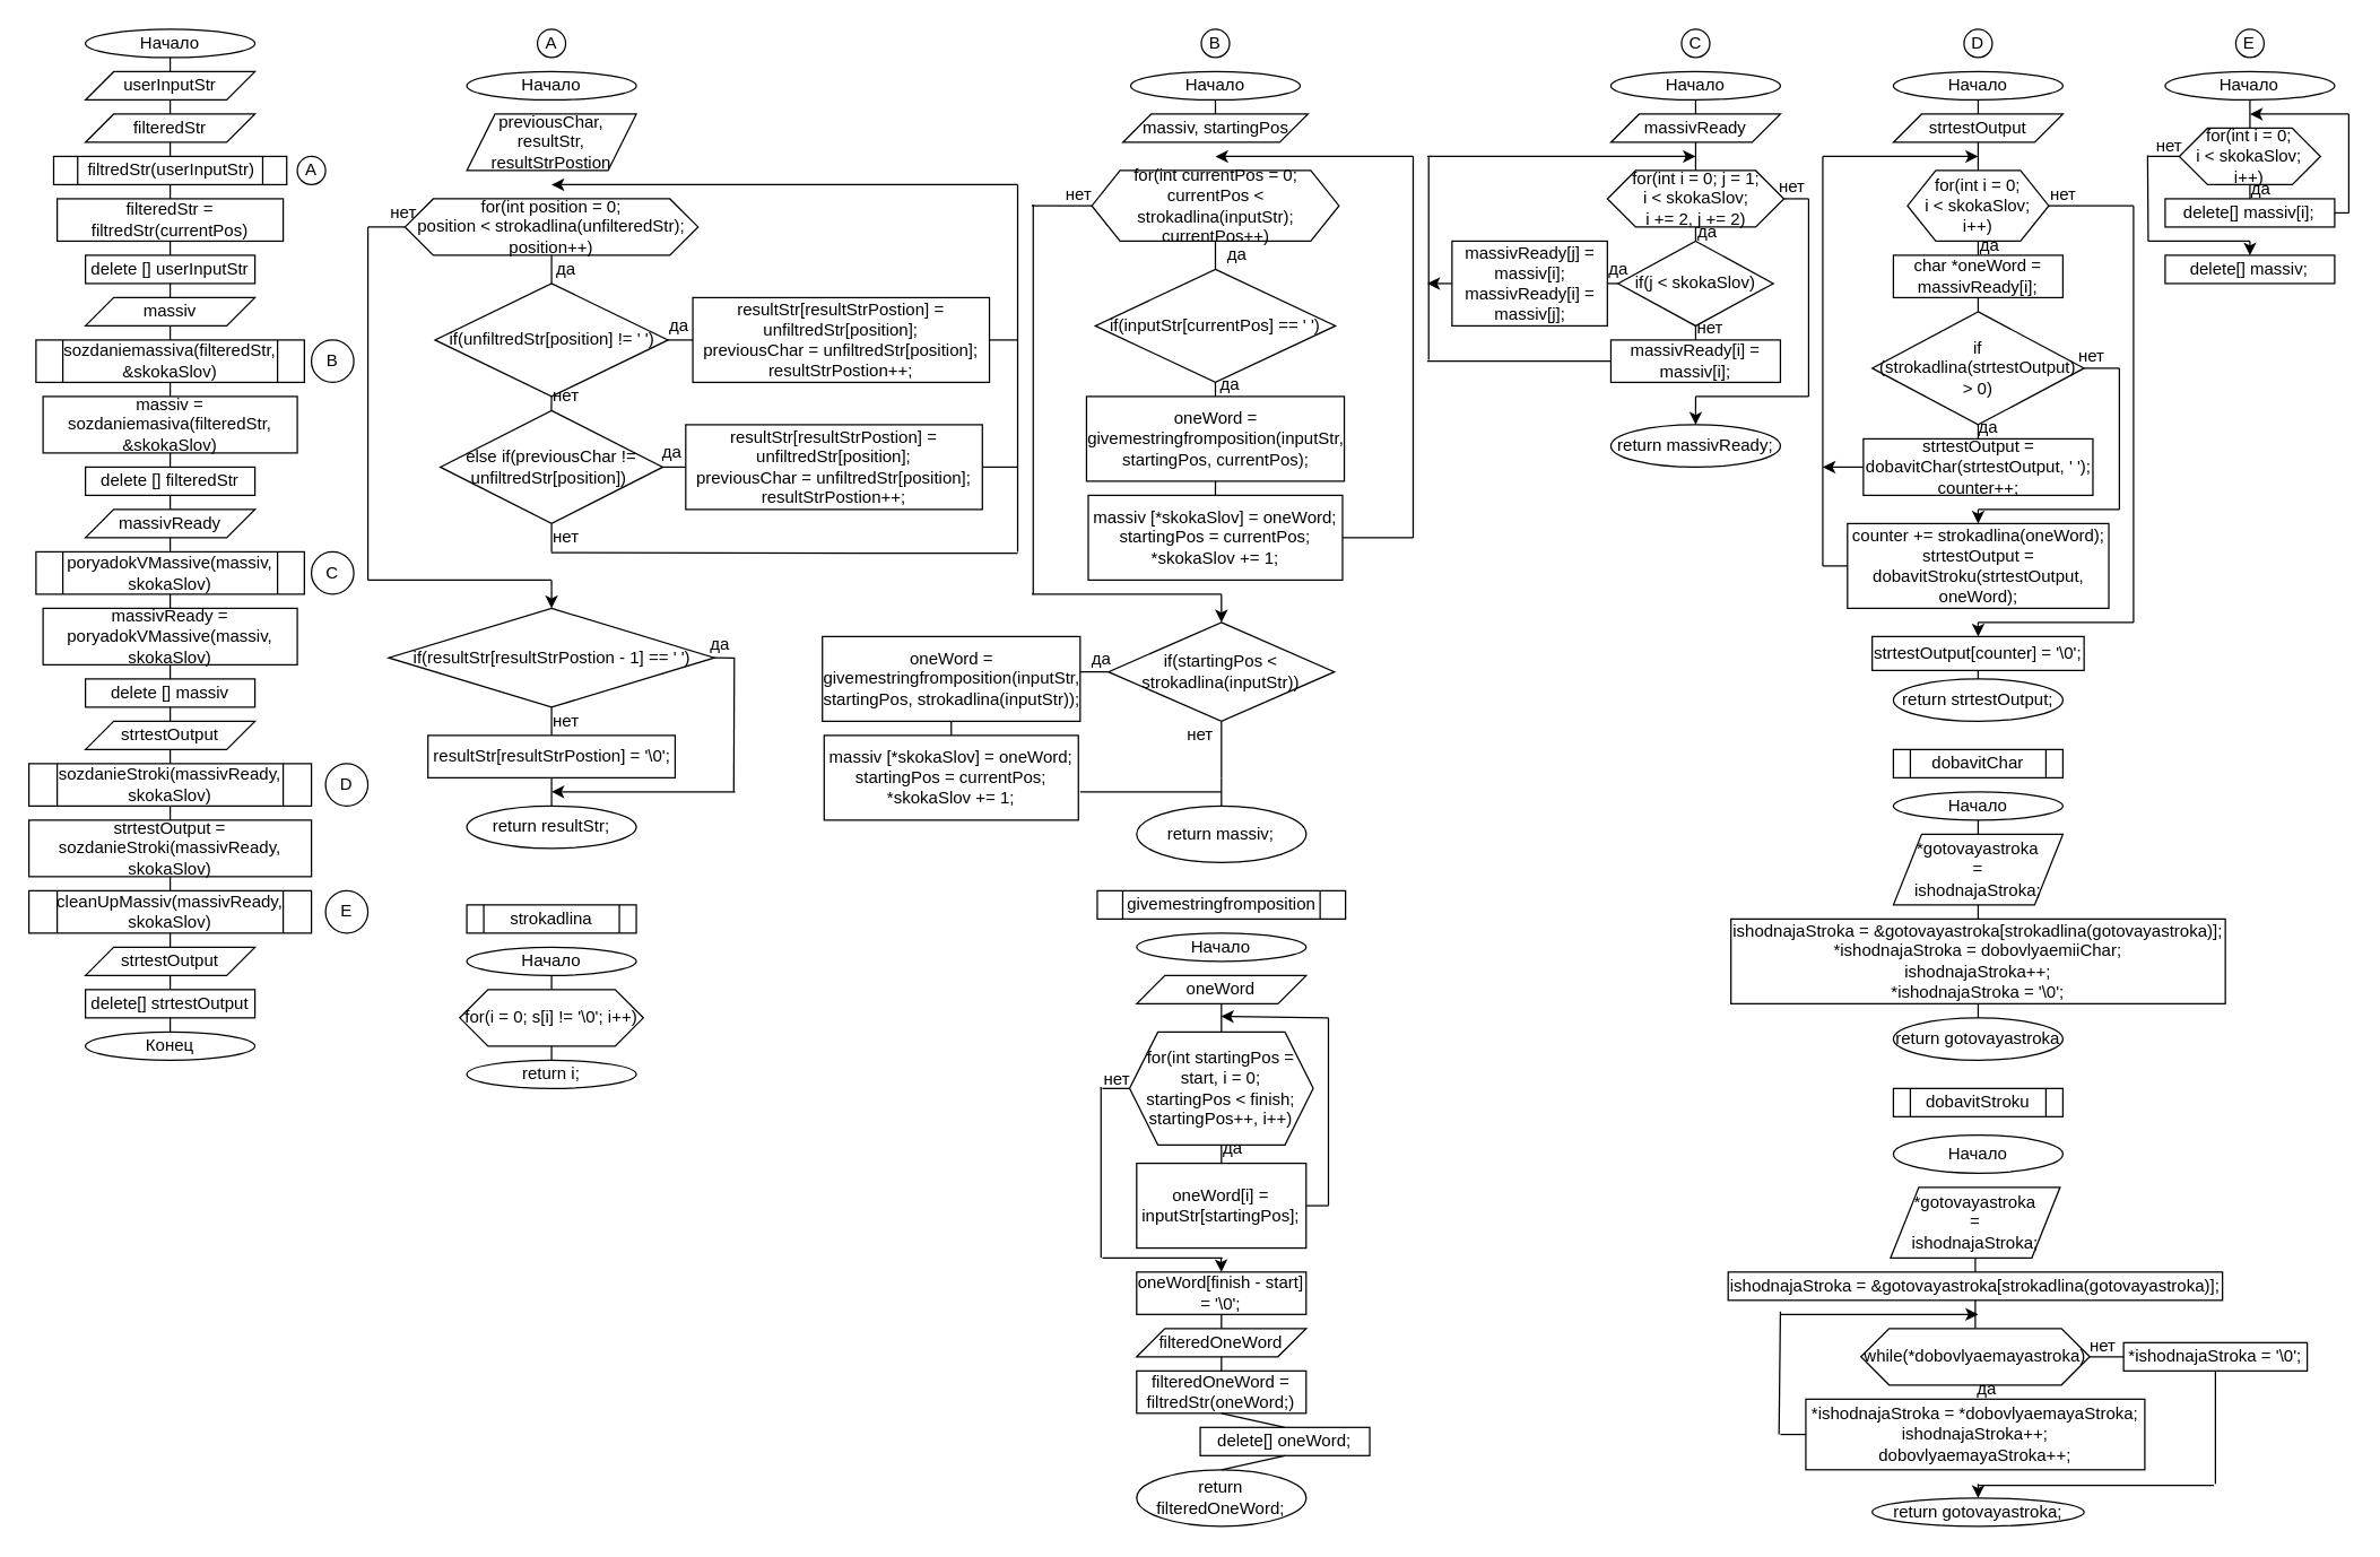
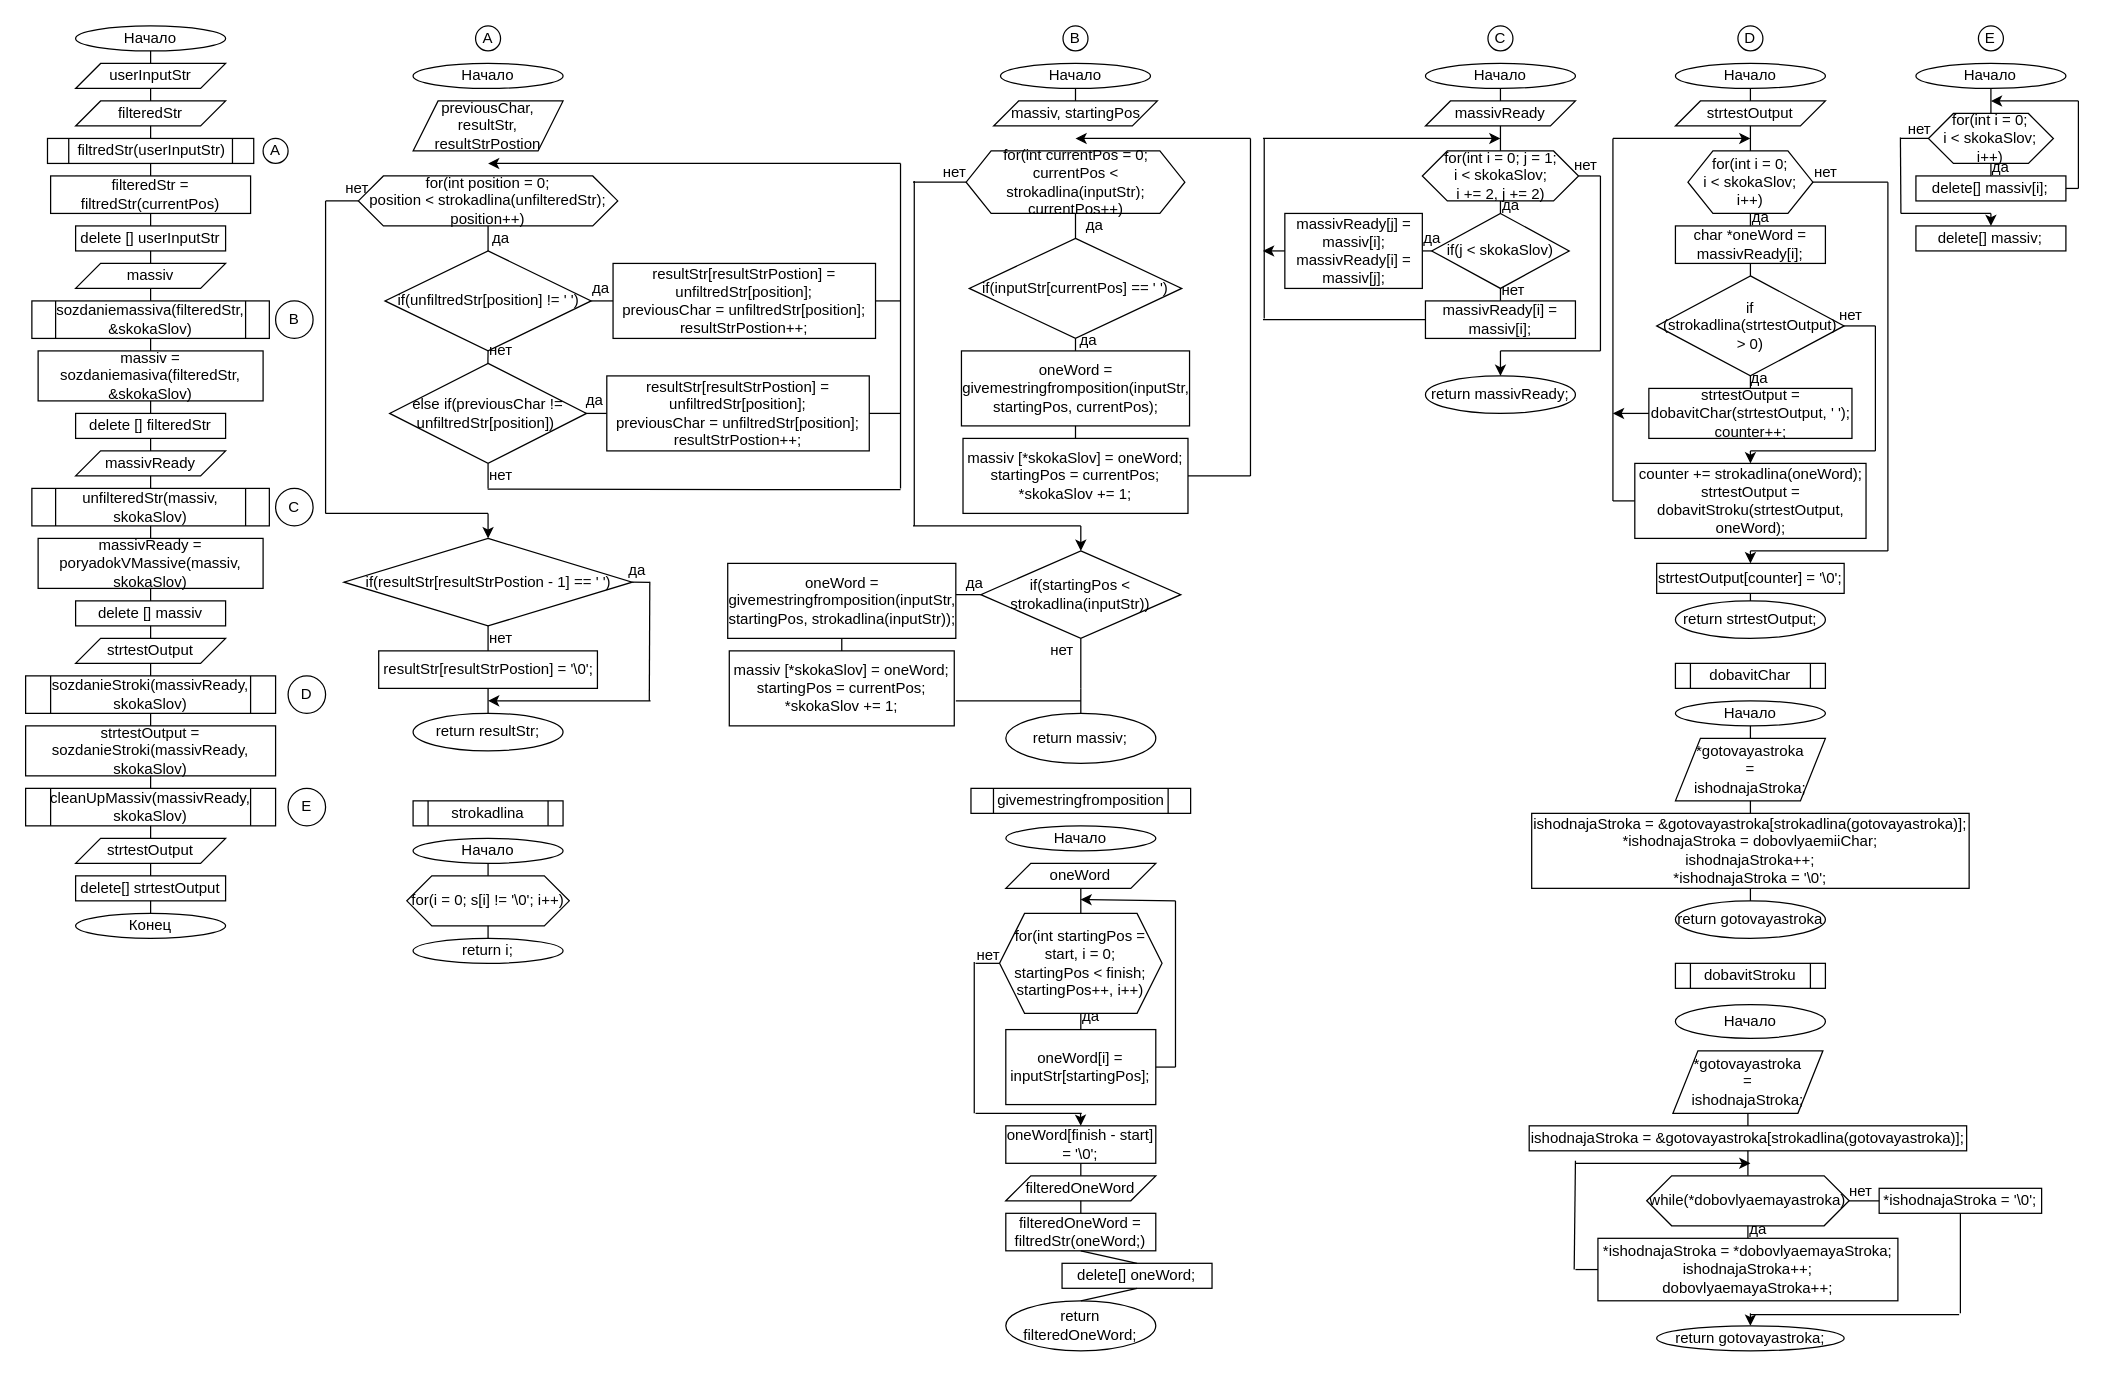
- <mxCell id="12" value="poryadokVMassive(massiv, skokaSlov)" style="shape=process;whiteSpace=wrap;html=1;backgroundOutline=1;" vertex="1" parent="1"><mxGeometry x="25" y="390" width="190" height="30" as="geometry" /></mxCell>
+ <mxCell id="12" value="unfilteredStr(massiv, skokaSlov)" style="shape=process;whiteSpace=wrap;html=1;backgroundOutline=1;" vertex="1" parent="1"><mxGeometry x="25" y="390" width="190" height="30" as="geometry" /></mxCell>
+ <mxCell id="238" value="" style="endArrow=none;html=1;entryX=0.5;entryY=1;entryDx=0;entryDy=0;exitX=0.5;exitY=0;exitDx=0;exitDy=0;" edge="1" parent="1" source="240" target="237"><mxGeometry width="50" height="50" relative="1" as="geometry"><mxPoint x="1398" y="980" as="sourcePoint" /><mxPoint x="1420" y="940" as="targetPoint" /></mxGeometry></mxCell>
